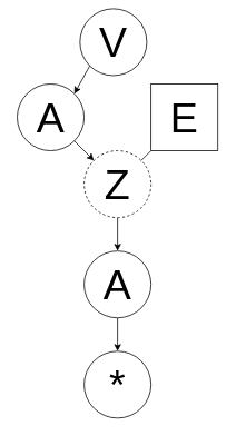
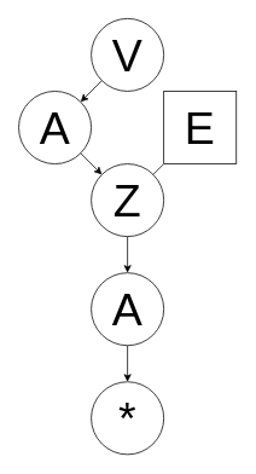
- <mxCell id="2" value="&lt;font style=&quot;font-size: 50px&quot;&gt;V&lt;/font&gt;" style="ellipse;whiteSpace=wrap;html=1;aspect=fixed;" parent="1" vertex="1"><mxGeometry x="95" y="10" width="80" height="80" as="geometry" /></mxCell>
+ <mxCell id="2" value="&lt;font style=&quot;font-size: 50px&quot;&gt;V&lt;/font&gt;" style="ellipse;whiteSpace=wrap;html=1;aspect=fixed;" parent="1" vertex="1"><mxGeometry x="100" y="20" width="80" height="80" as="geometry" /></mxCell>
- <mxCell id="6" value="&lt;font style=&quot;font-size: 50px&quot;&gt;Z&lt;/font&gt;" style="ellipse;whiteSpace=wrap;html=1;aspect=fixed;dashed=1;" vertex="1" parent="1"><mxGeometry x="100" y="180" width="80" height="80" as="geometry" /></mxCell>
+ <mxCell id="6" value="&lt;font style=&quot;font-size: 50px&quot;&gt;Z&lt;/font&gt;" style="ellipse;whiteSpace=wrap;html=1;aspect=fixed;" vertex="1" parent="1"><mxGeometry x="100" y="180" width="80" height="80" as="geometry" /></mxCell>
